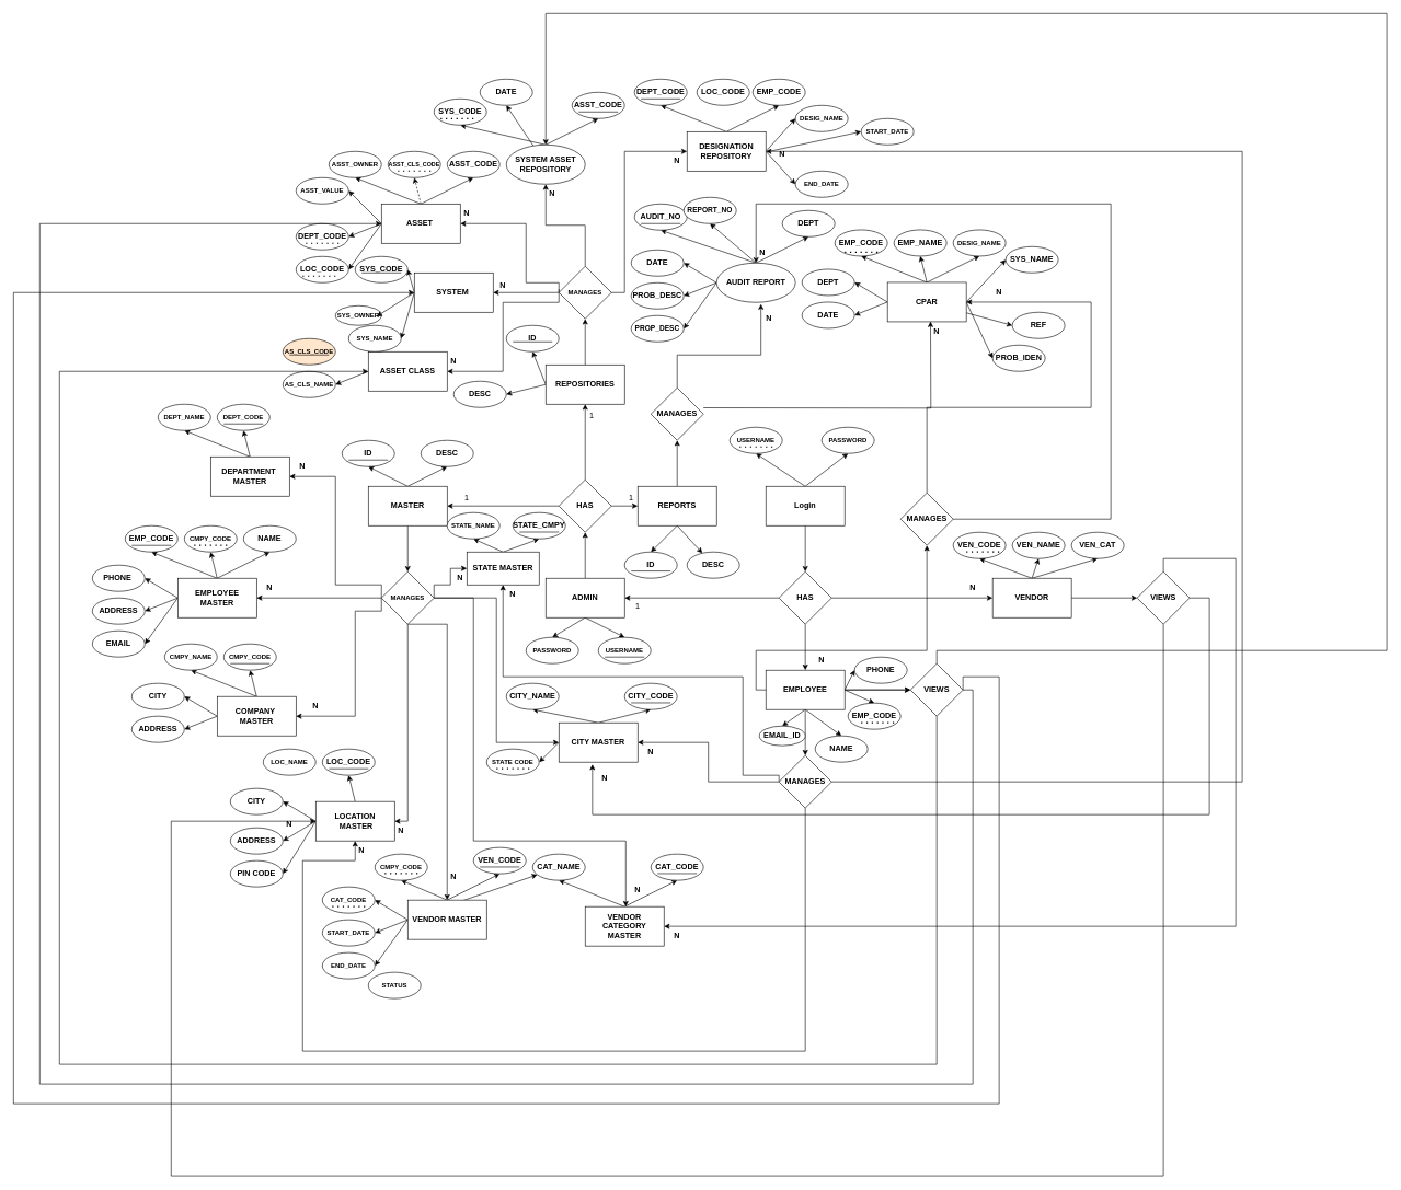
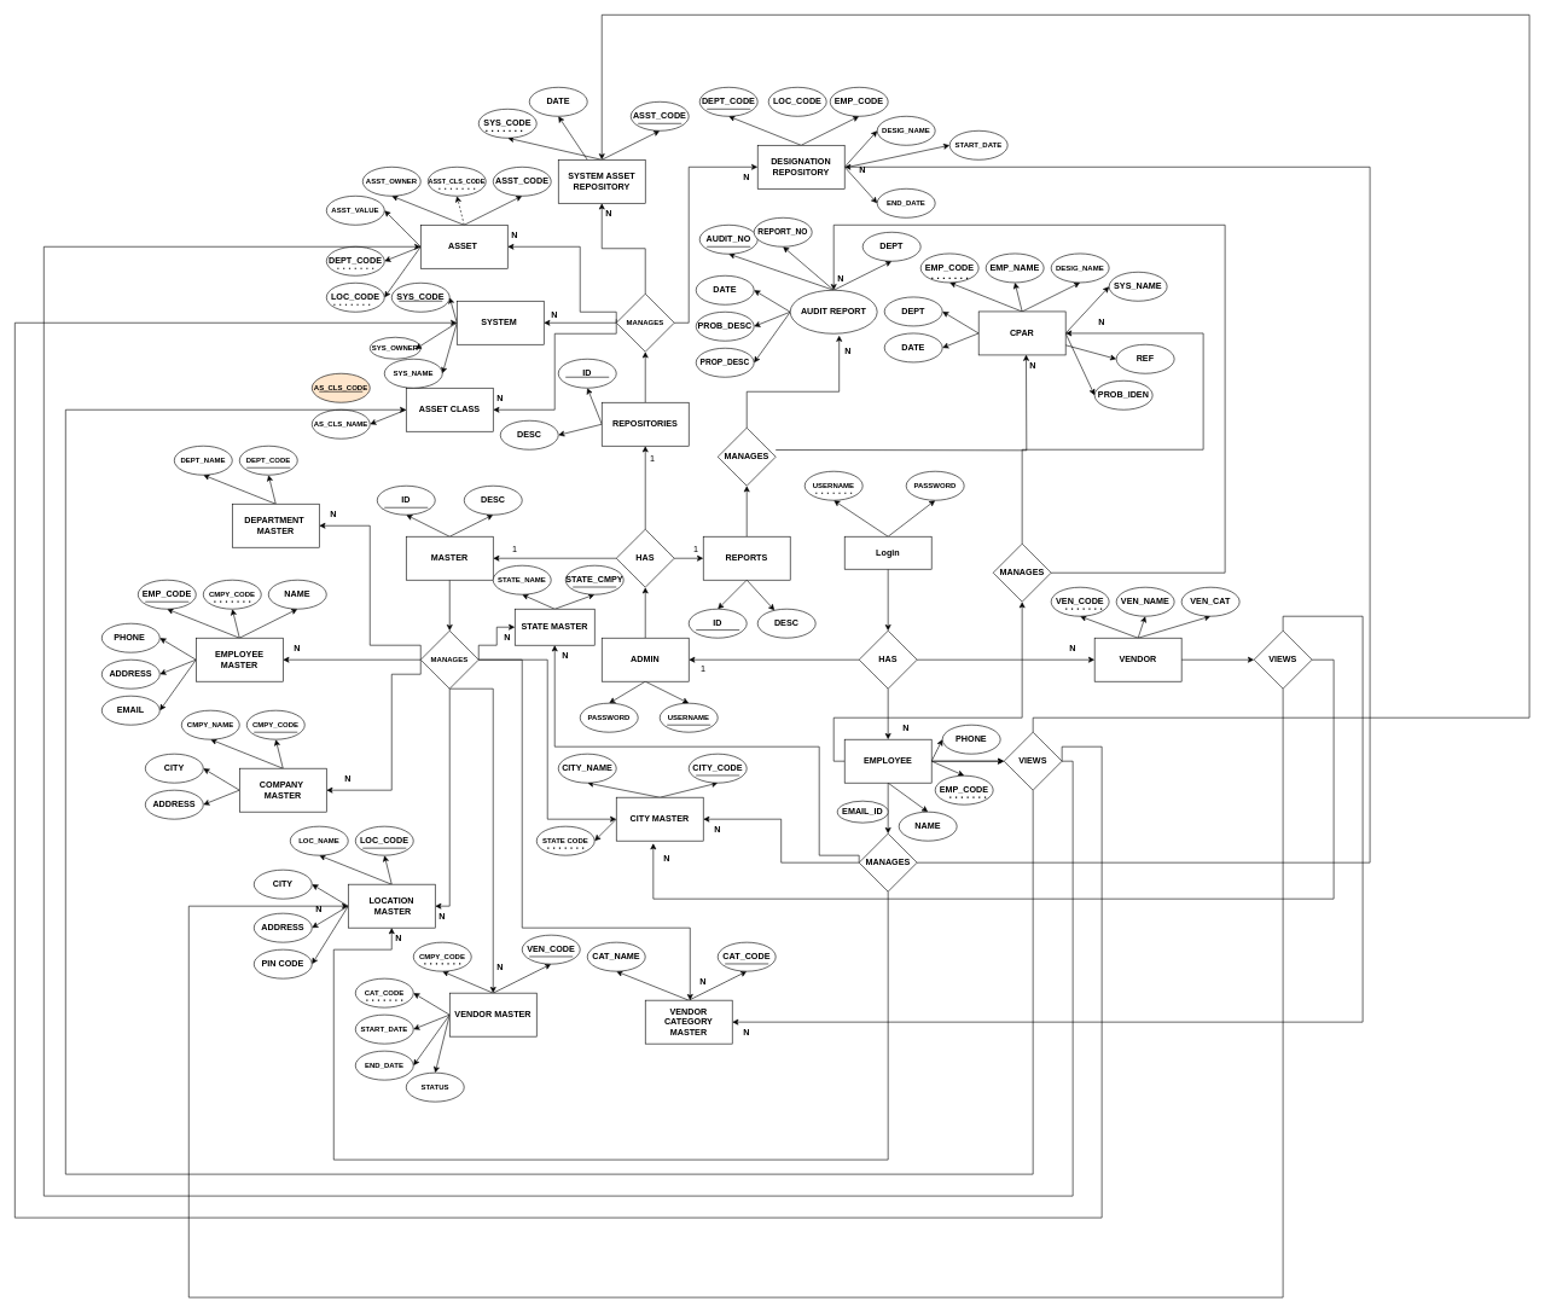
- <mxCell id="176" value="&lt;b&gt;SYSTEM ASSET REPOSITORY&lt;/b&gt;" style="ellipse;whiteSpace=wrap;html=1;" vertex="1" parent="1"><mxGeometry x="770" y="220" width="120" height="60" as="geometry" /></mxCell>
+ <mxCell id="176" value="&lt;b&gt;SYSTEM ASSET REPOSITORY&lt;/b&gt;" style="whiteSpace=wrap;html=1;rounded=0;" vertex="1" parent="1"><mxGeometry x="770" y="220" width="120" height="60" as="geometry" /></mxCell>
- <mxCell id="5" value="&lt;b&gt;Login&lt;/b&gt;" style="rounded=0;whiteSpace=wrap;html=1;" vertex="1" parent="1"><mxGeometry x="1165" y="740" width="120" height="60" as="geometry" /></mxCell>
+ <mxCell id="5" value="&lt;b&gt;Login&lt;/b&gt;" style="rounded=0;whiteSpace=wrap;html=1;" vertex="1" parent="1"><mxGeometry x="1165" y="740" width="120" height="45" as="geometry" /></mxCell>
- <mxCell id="26" style="rounded=0;orthogonalLoop=1;jettySize=auto;html=1;exitX=0.5;exitY=1;exitDx=0;exitDy=0;entryX=0.5;entryY=0;entryDx=0;entryDy=0;" edge="1" parent="1" source="30" target="257"><mxGeometry relative="1" as="geometry" /></mxCell>
+ <mxCell id="84" style="rounded=0;orthogonalLoop=1;jettySize=auto;html=1;entryX=0.5;entryY=1;entryDx=0;entryDy=0;strokeColor=default;exitX=0.5;exitY=0;exitDx=0;exitDy=0;" edge="1" parent="1" source="89" target="90"><mxGeometry relative="1" as="geometry" /></mxCell>
- <mxCell id="101" style="rounded=0;orthogonalLoop=1;jettySize=auto;html=1;exitX=0;exitY=0.5;exitDx=0;exitDy=0;" edge="1" parent="1" source="102" target="115"><mxGeometry relative="1" as="geometry" /></mxCell>
+ <mxCell id="101" style="rounded=0;orthogonalLoop=1;jettySize=auto;html=1;exitX=0;exitY=0.5;exitDx=0;exitDy=0;entryX=0.5;entryY=0;entryDx=0;entryDy=0;" edge="1" parent="1" source="102" target="109"><mxGeometry relative="1" as="geometry" /></mxCell>
